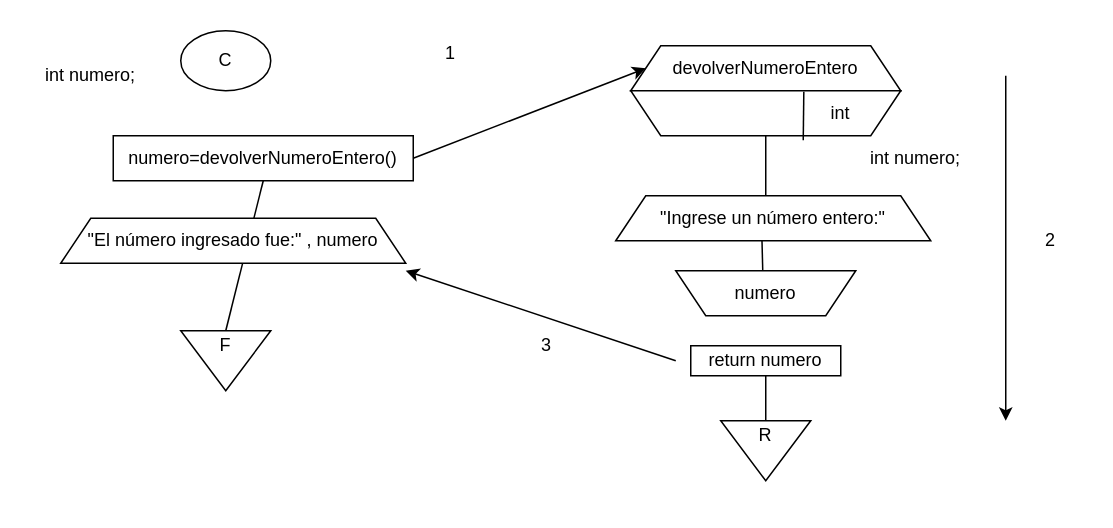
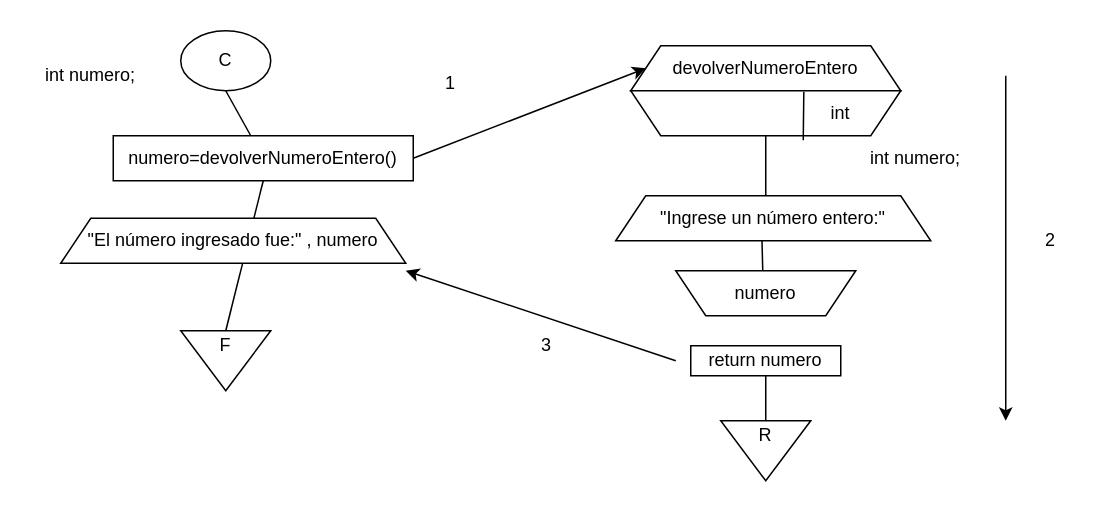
- <mxCell id="20" value="1" style="text;html=1;strokeColor=none;fillColor=none;align=center;verticalAlign=middle;whiteSpace=wrap;rounded=0;" vertex="1" parent="1"><mxGeometry x="280" y="25" width="40" height="20" as="geometry" /></mxCell>
+ <mxCell id="20" value="1" style="text;html=1;strokeColor=none;fillColor=none;align=center;verticalAlign=middle;whiteSpace=wrap;rounded=0;" vertex="1" parent="1"><mxGeometry x="280" y="45" width="40" height="20" as="geometry" /></mxCell>
+ <mxCell id="4" value="" style="endArrow=none;html=1;entryX=0.5;entryY=1;entryDx=0;entryDy=0;" edge="1" parent="1" source="3" target="2"><mxGeometry width="50" height="50" relative="1" as="geometry"><mxPoint x="310" y="260" as="sourcePoint" /><mxPoint x="360" y="210" as="targetPoint" /></mxGeometry></mxCell>
